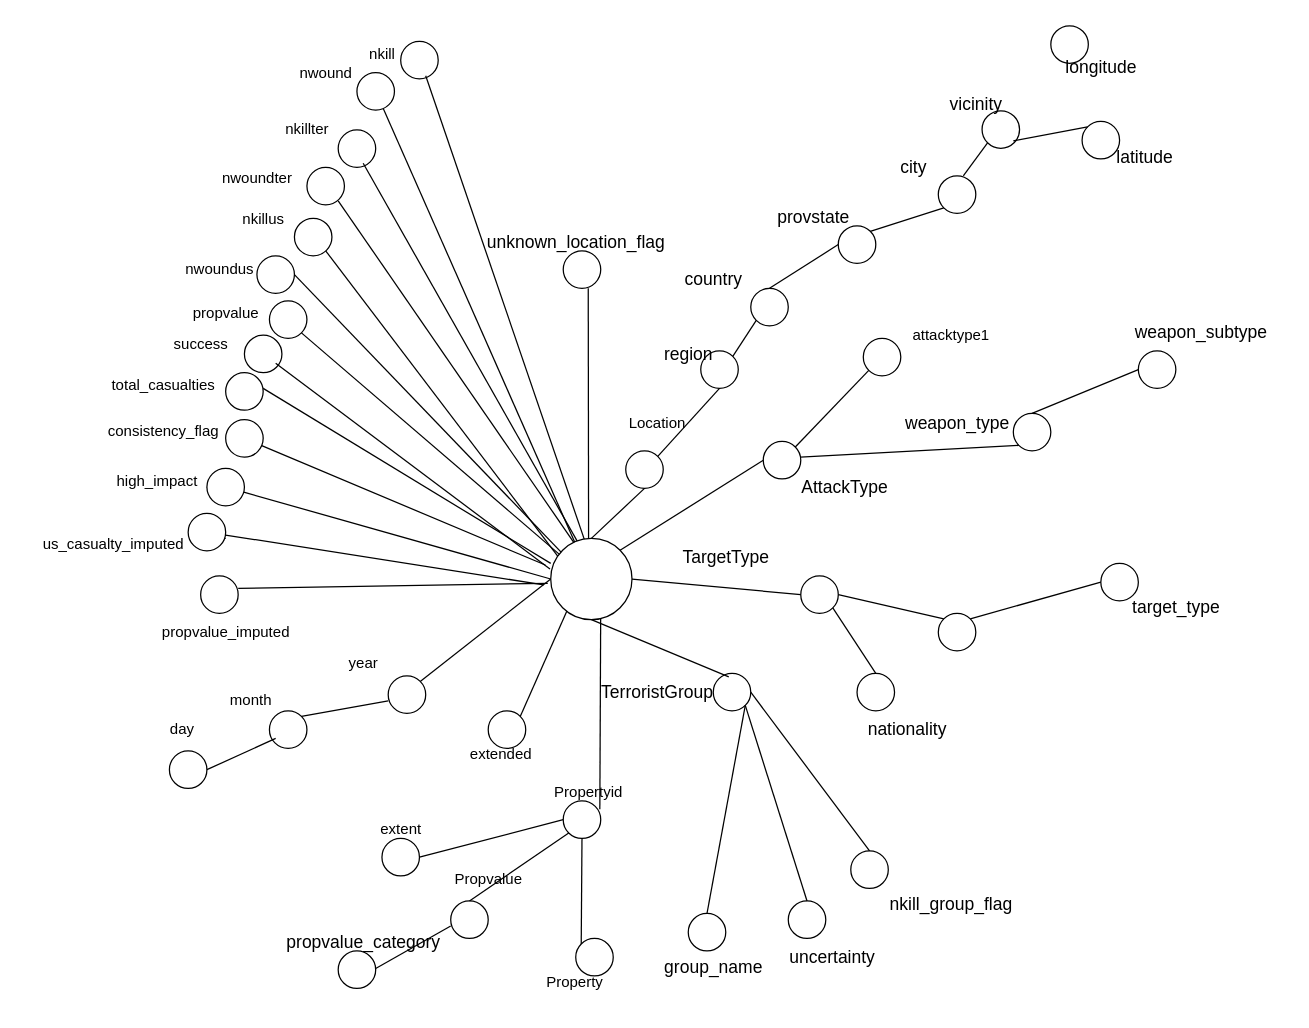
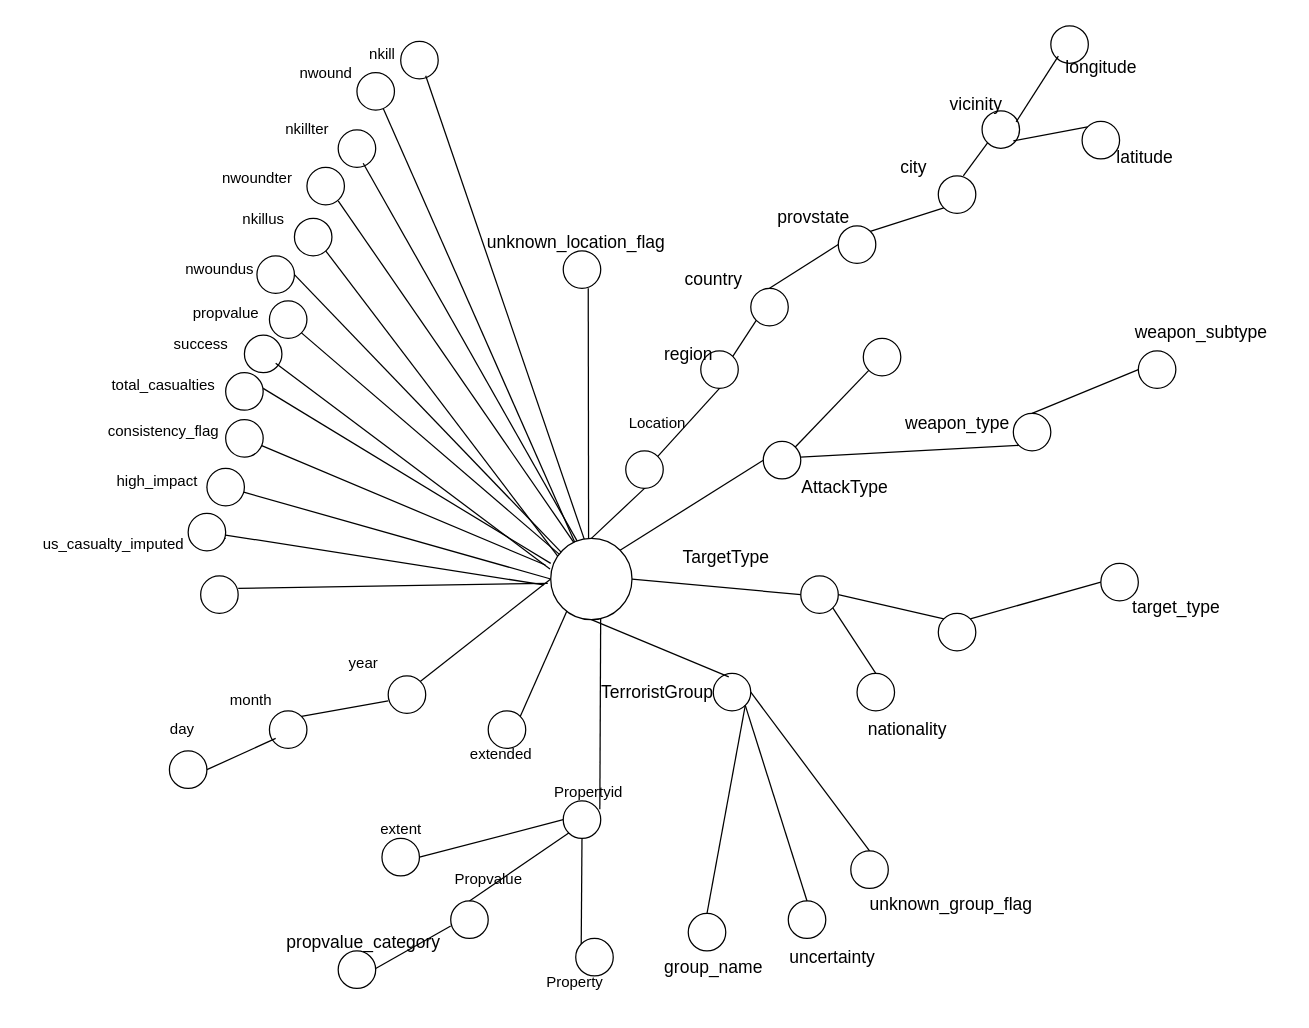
+ <mxCell id="109" value="" style="endArrow=none;html=1;rounded=0;exitX=0.075;exitY=0.21;exitDx=0;exitDy=0;exitPerimeter=0;entryX=0.961;entryY=0.961;entryDx=0;entryDy=0;entryPerimeter=0;" parent="1" source="107" target="103" edge="1"><mxGeometry width="50" height="50" relative="1" as="geometry"><mxPoint x="590" y="240" as="sourcePoint" /><mxPoint x="640" y="190" as="targetPoint" /></mxGeometry></mxCell>
- <mxCell id="4" value="attacktype1" style="text;html=1;align=center;verticalAlign=middle;resizable=0;points=[];autosize=1;strokeColor=none;fillColor=none;" parent="1" vertex="1"><mxGeometry x="720" y="253.25" width="80" height="30" as="geometry" /></mxCell>
- <mxCell id="26" value="propvalue_imputed" style="text;html=1;align=center;verticalAlign=middle;resizable=0;points=[];autosize=1;strokeColor=none;fillColor=none;" parent="1" vertex="1"><mxGeometry x="115" y="490" width="130" height="30" as="geometry" /></mxCell>
- <mxCell id="78" value="&lt;span style=&quot;font-size: 14px;&quot;&gt;nkill_group_flag&lt;/span&gt;" style="text;html=1;align=center;verticalAlign=middle;resizable=0;points=[];autosize=1;strokeColor=none;fillColor=none;" parent="1" vertex="1"><mxGeometry x="685" y="708" width="150" height="30" as="geometry" /></mxCell>
+ <mxCell id="78" value="&lt;span style=&quot;font-size: 14px;&quot;&gt;unknown_group_flag&lt;/span&gt;" style="text;html=1;align=center;verticalAlign=middle;resizable=0;points=[];autosize=1;strokeColor=none;fillColor=none;" parent="1" vertex="1"><mxGeometry x="685" y="708" width="150" height="30" as="geometry" /></mxCell>
